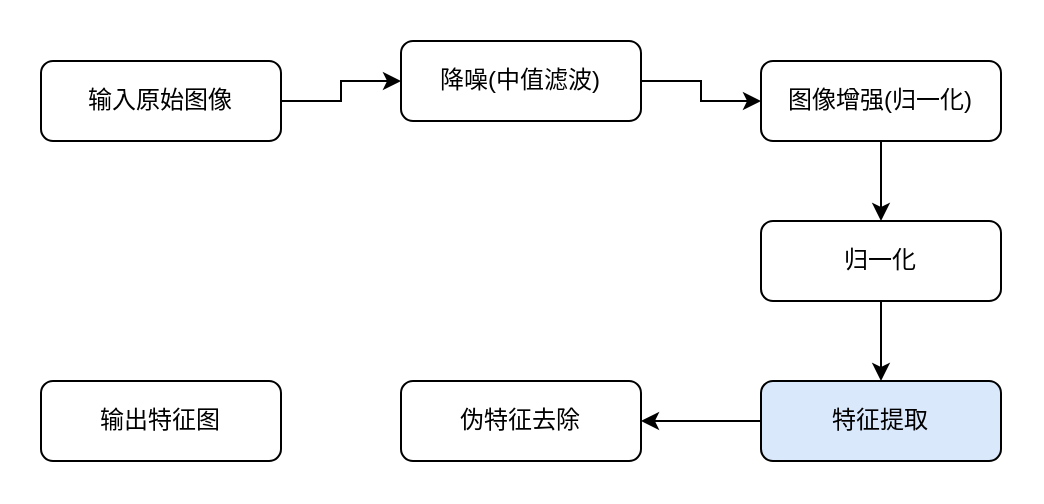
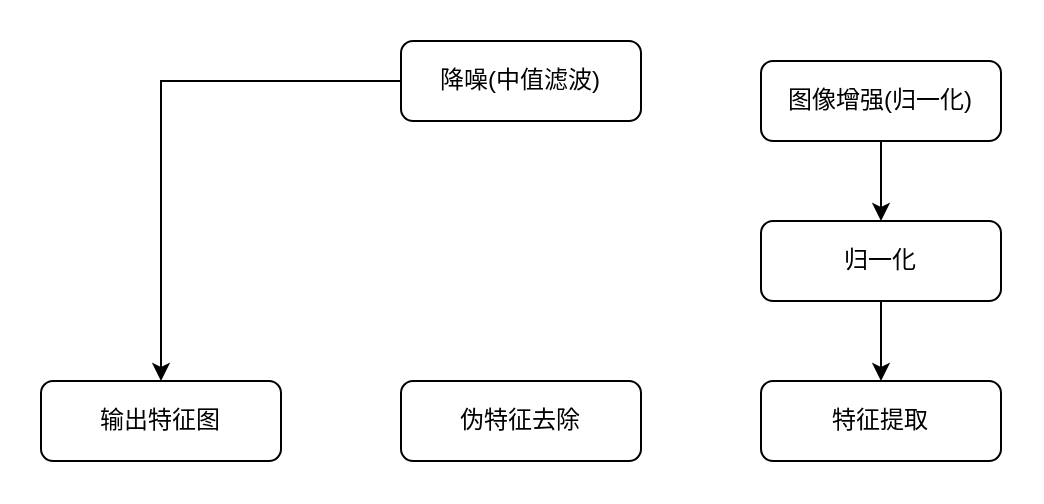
- <mxCell id="4" value="" style="edgeStyle=orthogonalEdgeStyle;rounded=0;orthogonalLoop=1;jettySize=auto;html=1;" edge="1" parent="1" source="5" target="10"><mxGeometry relative="1" as="geometry" /></mxCell>
+ <mxCell id="4" value="" style="edgeStyle=orthogonalEdgeStyle;rounded=0;orthogonalLoop=1;jettySize=auto;html=1;" edge="1" parent="1" source="5" target="13"><mxGeometry relative="1" as="geometry" /></mxCell>
- <mxCell id="3" value="输入原始图像" style="rounded=1;whiteSpace=wrap;html=1;fontSize=12;glass=0;strokeWidth=1;shadow=0;" parent="1" vertex="1"><mxGeometry x="20" y="30" width="120" height="40" as="geometry" /></mxCell>
- <mxCell id="2" value="" style="edgeStyle=orthogonalEdgeStyle;rounded=0;orthogonalLoop=1;jettySize=auto;html=1;" edge="1" parent="1" source="3" target="5"><mxGeometry relative="1" as="geometry" /></mxCell>
- <mxCell id="6" value="" style="edgeStyle=orthogonalEdgeStyle;rounded=0;orthogonalLoop=1;jettySize=auto;html=1;" edge="1" parent="1" source="7" target="8"><mxGeometry relative="1" as="geometry" /></mxCell>
- <mxCell id="7" value="特征提取" style="rounded=1;whiteSpace=wrap;html=1;fontSize=12;glass=0;strokeWidth=1;shadow=0;fillColor=#dae8fc;" parent="1" vertex="1"><mxGeometry x="380" y="190" width="120" height="40" as="geometry" /></mxCell>
+ <mxCell id="7" value="特征提取" style="rounded=1;whiteSpace=wrap;html=1;fontSize=12;glass=0;strokeWidth=1;shadow=0;" parent="1" vertex="1"><mxGeometry x="380" y="190" width="120" height="40" as="geometry" /></mxCell>
